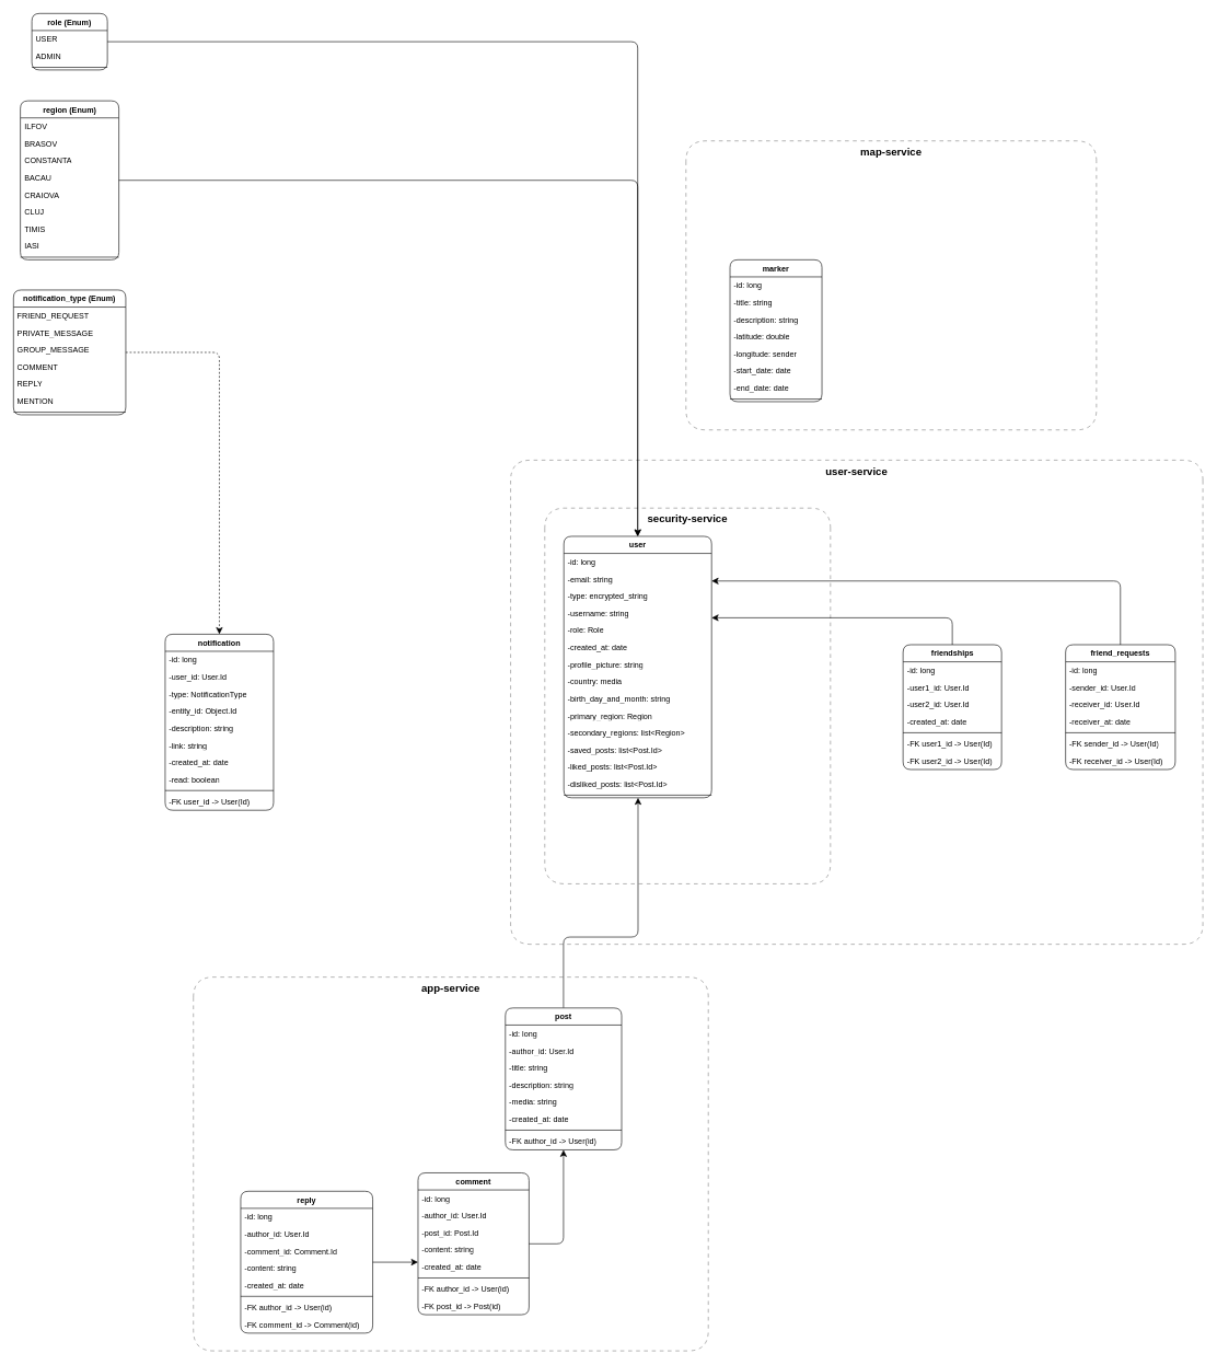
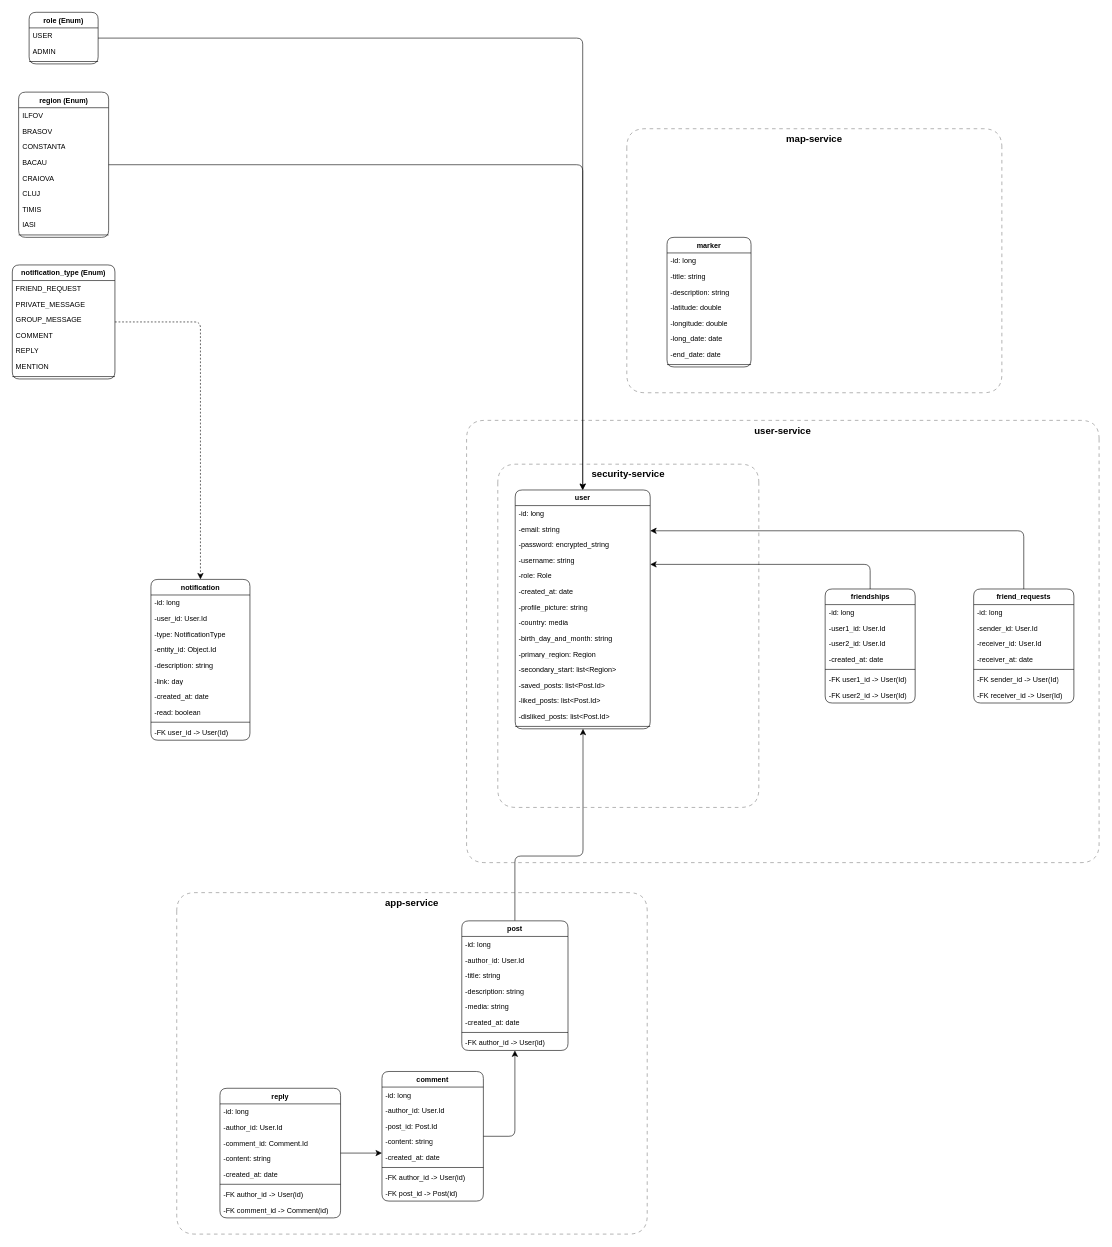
- <mxCell id="91" value="-longitude: sender" style="text;strokeColor=none;fillColor=none;align=left;verticalAlign=top;spacingLeft=4;spacingRight=4;overflow=hidden;rotatable=0;points=[[0,0.5],[1,0.5]];portConstraint=eastwest;whiteSpace=wrap;html=1;rounded=1;" parent="86" vertex="1"><mxGeometry y="130" width="140" height="26" as="geometry" /></mxCell>
+ <mxCell id="91" value="-longitude: double" style="text;strokeColor=none;fillColor=none;align=left;verticalAlign=top;spacingLeft=4;spacingRight=4;overflow=hidden;rotatable=0;points=[[0,0.5],[1,0.5]];portConstraint=eastwest;whiteSpace=wrap;html=1;rounded=1;" parent="86" vertex="1"><mxGeometry y="130" width="140" height="26" as="geometry" /></mxCell>
- <mxCell id="92" value="-start_date: date" style="text;strokeColor=none;fillColor=none;align=left;verticalAlign=top;spacingLeft=4;spacingRight=4;overflow=hidden;rotatable=0;points=[[0,0.5],[1,0.5]];portConstraint=eastwest;whiteSpace=wrap;html=1;rounded=1;" parent="86" vertex="1"><mxGeometry y="156" width="140" height="26" as="geometry" /></mxCell>
+ <mxCell id="92" value="-long_date: date" style="text;strokeColor=none;fillColor=none;align=left;verticalAlign=top;spacingLeft=4;spacingRight=4;overflow=hidden;rotatable=0;points=[[0,0.5],[1,0.5]];portConstraint=eastwest;whiteSpace=wrap;html=1;rounded=1;" parent="86" vertex="1"><mxGeometry y="156" width="140" height="26" as="geometry" /></mxCell>
- <mxCell id="5" value="-type: encrypted_string" style="text;strokeColor=none;fillColor=none;align=left;verticalAlign=top;spacingLeft=4;spacingRight=4;overflow=hidden;rotatable=0;points=[[0,0.5],[1,0.5]];portConstraint=eastwest;whiteSpace=wrap;html=1;rounded=1;" parent="2" vertex="1"><mxGeometry y="78" width="225" height="26" as="geometry" /></mxCell>
+ <mxCell id="5" value="-password: encrypted_string" style="text;strokeColor=none;fillColor=none;align=left;verticalAlign=top;spacingLeft=4;spacingRight=4;overflow=hidden;rotatable=0;points=[[0,0.5],[1,0.5]];portConstraint=eastwest;whiteSpace=wrap;html=1;rounded=1;" parent="2" vertex="1"><mxGeometry y="78" width="225" height="26" as="geometry" /></mxCell>
- <mxCell id="13" value="-secondary_regions: list&amp;lt;Region&amp;gt;" style="text;strokeColor=none;fillColor=none;align=left;verticalAlign=top;spacingLeft=4;spacingRight=4;overflow=hidden;rotatable=0;points=[[0,0.5],[1,0.5]];portConstraint=eastwest;whiteSpace=wrap;html=1;rounded=1;" parent="2" vertex="1"><mxGeometry y="286" width="225" height="26" as="geometry" /></mxCell>
+ <mxCell id="13" value="-secondary_start: list&amp;lt;Region&amp;gt;" style="text;strokeColor=none;fillColor=none;align=left;verticalAlign=top;spacingLeft=4;spacingRight=4;overflow=hidden;rotatable=0;points=[[0,0.5],[1,0.5]];portConstraint=eastwest;whiteSpace=wrap;html=1;rounded=1;" parent="2" vertex="1"><mxGeometry y="286" width="225" height="26" as="geometry" /></mxCell>
- <mxCell id="52" value="-link: string" style="text;strokeColor=none;fillColor=none;align=left;verticalAlign=top;spacingLeft=4;spacingRight=4;overflow=hidden;rotatable=0;points=[[0,0.5],[1,0.5]];portConstraint=eastwest;whiteSpace=wrap;html=1;rounded=1;" parent="46" vertex="1"><mxGeometry y="156" width="165" height="26" as="geometry" /></mxCell>
+ <mxCell id="52" value="-link: day" style="text;strokeColor=none;fillColor=none;align=left;verticalAlign=top;spacingLeft=4;spacingRight=4;overflow=hidden;rotatable=0;points=[[0,0.5],[1,0.5]];portConstraint=eastwest;whiteSpace=wrap;html=1;rounded=1;" parent="46" vertex="1"><mxGeometry y="156" width="165" height="26" as="geometry" /></mxCell>
